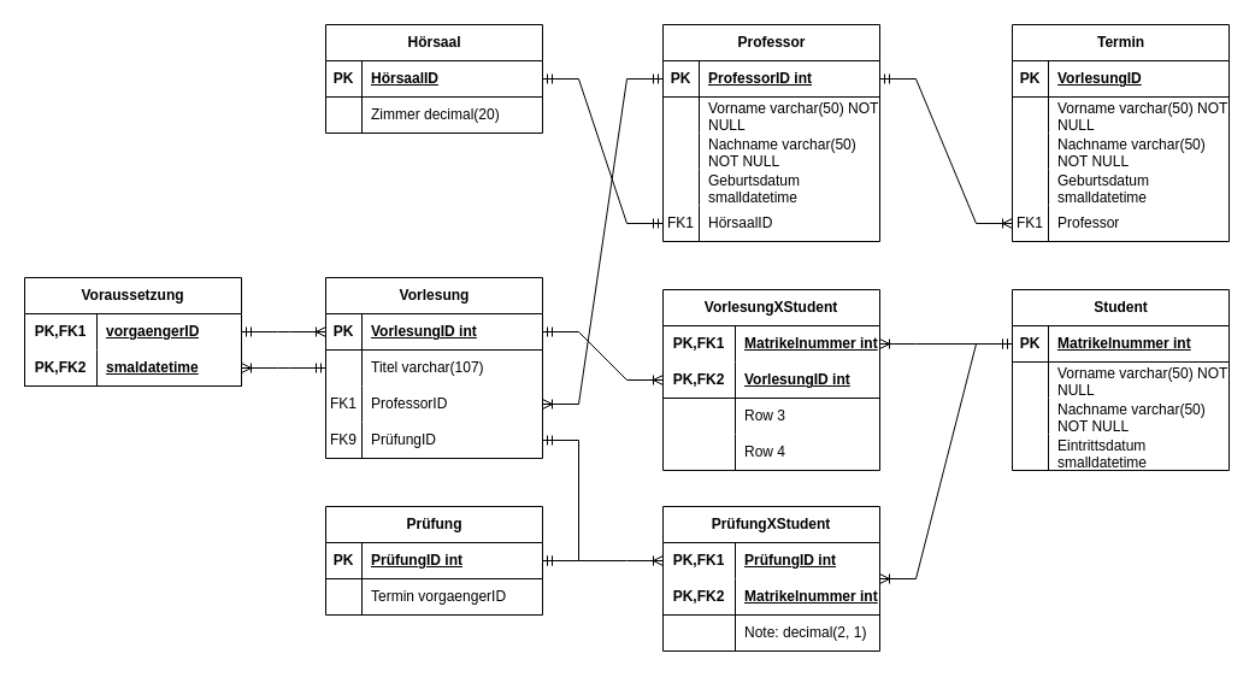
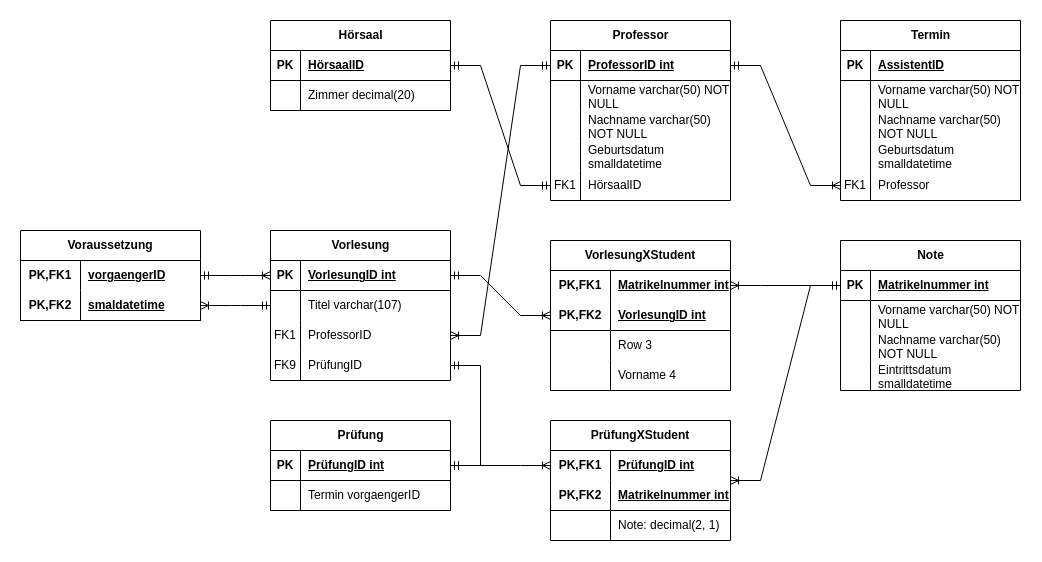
- <mxCell id="21" value="VorlesungID" style="shape=partialRectangle;connectable=0;fillColor=none;top=0;left=0;bottom=0;right=0;align=left;spacingLeft=6;fontStyle=5;overflow=hidden;whiteSpace=wrap;html=1;" vertex="1" parent="19"><mxGeometry x="30" width="150" height="30" as="geometry"><mxRectangle width="150" height="30" as="alternateBounds" /></mxGeometry></mxCell>
+ <mxCell id="21" value="AssistentID" style="shape=partialRectangle;connectable=0;fillColor=none;top=0;left=0;bottom=0;right=0;align=left;spacingLeft=6;fontStyle=5;overflow=hidden;whiteSpace=wrap;html=1;" vertex="1" parent="19"><mxGeometry x="30" width="150" height="30" as="geometry"><mxRectangle width="150" height="30" as="alternateBounds" /></mxGeometry></mxCell>
- <mxCell id="57" value="Student" style="shape=table;startSize=30;container=1;collapsible=1;childLayout=tableLayout;fixedRows=1;rowLines=0;fontStyle=1;align=center;resizeLast=1;html=1;" vertex="1" parent="1"><mxGeometry x="840" y="240" width="180" height="150" as="geometry" /></mxCell>
+ <mxCell id="57" value="Note" style="shape=table;startSize=30;container=1;collapsible=1;childLayout=tableLayout;fixedRows=1;rowLines=0;fontStyle=1;align=center;resizeLast=1;html=1;" vertex="1" parent="1"><mxGeometry x="840" y="240" width="180" height="150" as="geometry" /></mxCell>
- <mxCell id="82" value="Row 4" style="shape=partialRectangle;connectable=0;fillColor=none;top=0;left=0;bottom=0;right=0;align=left;spacingLeft=6;overflow=hidden;html=1;whiteSpace=wrap;" vertex="1" parent="80"><mxGeometry x="60" width="120" height="30" as="geometry"><mxRectangle width="120" height="30" as="alternateBounds" /></mxGeometry></mxCell>
+ <mxCell id="82" value="Vorname 4" style="shape=partialRectangle;connectable=0;fillColor=none;top=0;left=0;bottom=0;right=0;align=left;spacingLeft=6;overflow=hidden;html=1;whiteSpace=wrap;" vertex="1" parent="80"><mxGeometry x="60" width="120" height="30" as="geometry"><mxRectangle width="120" height="30" as="alternateBounds" /></mxGeometry></mxCell>
